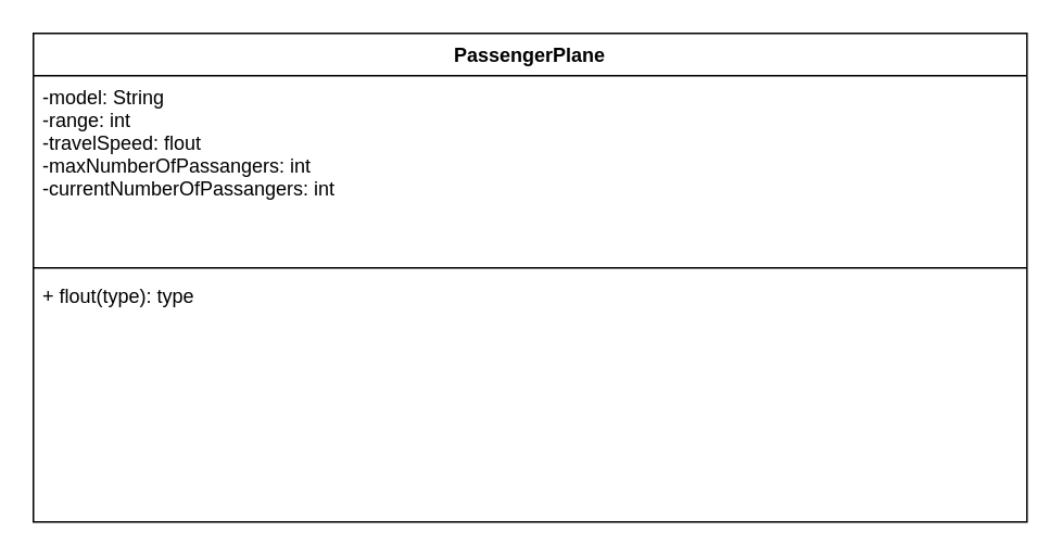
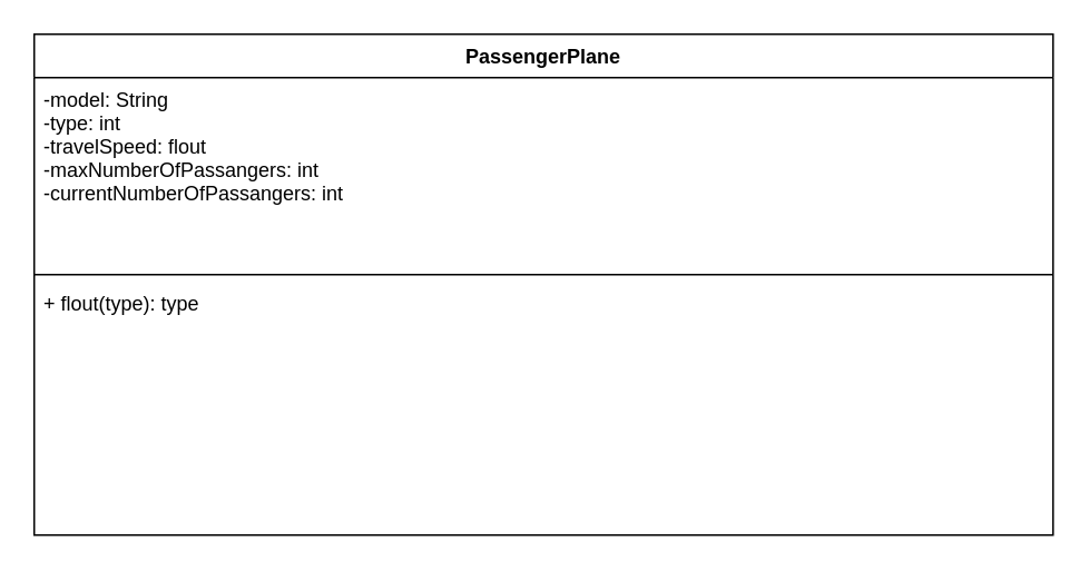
- <mxCell id="3" value="-model: String&#10;-range: int&#10;-travelSpeed: flout&#10;-maxNumberOfPassangers: int&#10;-currentNumberOfPassangers: int" style="text;strokeColor=none;fillColor=none;align=left;verticalAlign=top;spacingLeft=4;spacingRight=4;overflow=hidden;rotatable=0;points=[[0,0.5],[1,0.5]];portConstraint=eastwest;" vertex="1" parent="2"><mxGeometry y="26" width="610" height="114" as="geometry" /></mxCell>
+ <mxCell id="3" value="-model: String&#10;-type: int&#10;-travelSpeed: flout&#10;-maxNumberOfPassangers: int&#10;-currentNumberOfPassangers: int" style="text;strokeColor=none;fillColor=none;align=left;verticalAlign=top;spacingLeft=4;spacingRight=4;overflow=hidden;rotatable=0;points=[[0,0.5],[1,0.5]];portConstraint=eastwest;" vertex="1" parent="2"><mxGeometry y="26" width="610" height="114" as="geometry" /></mxCell>
